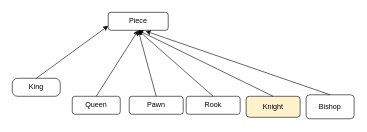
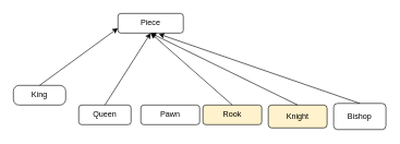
- <mxCell id="11" value="" style="endArrow=classic;html=1;rounded=0;exitX=0.5;exitY=0;exitDx=0;exitDy=0;entryX=0.5;entryY=1;entryDx=0;entryDy=0;" edge="1" parent="1" source="3" target="2"><mxGeometry width="50" height="50" relative="1" as="geometry"><mxPoint x="210" y="220" as="sourcePoint" /><mxPoint x="260" y="170" as="targetPoint" /></mxGeometry></mxCell>
- <mxCell id="6" value="Rook" style="rounded=1;whiteSpace=wrap;html=1;" vertex="1" parent="1"><mxGeometry x="310" y="160" width="90" height="30" as="geometry" /></mxCell>
+ <mxCell id="6" value="Rook" style="rounded=1;whiteSpace=wrap;html=1;fillColor=#fff2cc;" vertex="1" parent="1"><mxGeometry x="310" y="160" width="90" height="30" as="geometry" /></mxCell>
